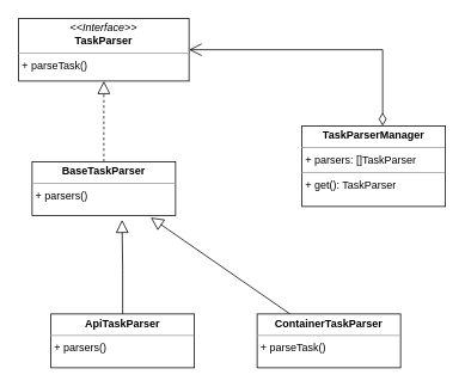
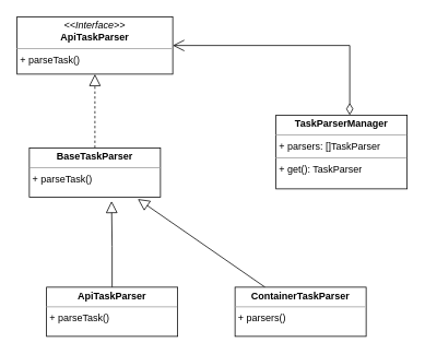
- <mxCell id="2" value="&lt;p style=&quot;margin:0px;margin-top:4px;text-align:center;&quot;&gt;&lt;i&gt;&amp;lt;&amp;lt;Interface&amp;gt;&amp;gt;&lt;/i&gt;&lt;br&gt;&lt;b&gt;TaskParser&lt;/b&gt;&lt;/p&gt;&lt;hr size=&quot;1&quot;&gt;&lt;p style=&quot;margin:0px;margin-left:4px;&quot;&gt;+ parseTask()&lt;br&gt;&lt;/p&gt;&lt;p style=&quot;margin:0px;margin-left:4px;&quot;&gt;&lt;br&gt;&lt;/p&gt;" style="verticalAlign=top;align=left;overflow=fill;fontSize=12;fontFamily=Helvetica;html=1;whiteSpace=wrap;" vertex="1" parent="1"><mxGeometry x="20" y="20" width="190" height="70" as="geometry" /></mxCell>
+ <mxCell id="2" value="&lt;p style=&quot;margin:0px;margin-top:4px;text-align:center;&quot;&gt;&lt;i&gt;&amp;lt;&amp;lt;Interface&amp;gt;&amp;gt;&lt;/i&gt;&lt;br&gt;&lt;b&gt;ApiTaskParser&lt;/b&gt;&lt;/p&gt;&lt;hr size=&quot;1&quot;&gt;&lt;p style=&quot;margin:0px;margin-left:4px;&quot;&gt;+ parseTask()&lt;br&gt;&lt;/p&gt;&lt;p style=&quot;margin:0px;margin-left:4px;&quot;&gt;&lt;br&gt;&lt;/p&gt;" style="verticalAlign=top;align=left;overflow=fill;fontSize=12;fontFamily=Helvetica;html=1;whiteSpace=wrap;" vertex="1" parent="1"><mxGeometry x="20" y="20" width="190" height="70" as="geometry" /></mxCell>
- <mxCell id="6" value="&lt;p style=&quot;margin:0px;margin-top:4px;text-align:center;&quot;&gt;&lt;b&gt;BaseTaskParser&lt;/b&gt;&lt;/p&gt;&lt;hr size=&quot;1&quot;&gt;&lt;p style=&quot;margin:0px;margin-left:4px;&quot;&gt;+ parsers()&lt;/p&gt;" style="verticalAlign=top;align=left;overflow=fill;fontSize=12;fontFamily=Helvetica;html=1;whiteSpace=wrap;" vertex="1" parent="1"><mxGeometry x="35" y="180" width="160" height="60" as="geometry" /></mxCell>
+ <mxCell id="6" value="&lt;p style=&quot;margin:0px;margin-top:4px;text-align:center;&quot;&gt;&lt;b&gt;BaseTaskParser&lt;/b&gt;&lt;/p&gt;&lt;hr size=&quot;1&quot;&gt;&lt;p style=&quot;margin:0px;margin-left:4px;&quot;&gt;+ parseTask()&lt;/p&gt;" style="verticalAlign=top;align=left;overflow=fill;fontSize=12;fontFamily=Helvetica;html=1;whiteSpace=wrap;" vertex="1" parent="1"><mxGeometry x="35" y="180" width="160" height="60" as="geometry" /></mxCell>
- <mxCell id="8" value="&lt;p style=&quot;margin:0px;margin-top:4px;text-align:center;&quot;&gt;&lt;b&gt;ApiTaskParser&lt;/b&gt;&lt;/p&gt;&lt;hr size=&quot;1&quot;&gt;&lt;p style=&quot;margin:0px;margin-left:4px;&quot;&gt;+ parsers()&lt;/p&gt;" style="verticalAlign=top;align=left;overflow=fill;fontSize=12;fontFamily=Helvetica;html=1;whiteSpace=wrap;" vertex="1" parent="1"><mxGeometry x="56" y="350" width="160" height="60" as="geometry" /></mxCell>
+ <mxCell id="8" value="&lt;p style=&quot;margin:0px;margin-top:4px;text-align:center;&quot;&gt;&lt;b&gt;ApiTaskParser&lt;/b&gt;&lt;/p&gt;&lt;hr size=&quot;1&quot;&gt;&lt;p style=&quot;margin:0px;margin-left:4px;&quot;&gt;+ parseTask()&lt;/p&gt;" style="verticalAlign=top;align=left;overflow=fill;fontSize=12;fontFamily=Helvetica;html=1;whiteSpace=wrap;" vertex="1" parent="1"><mxGeometry x="56" y="350" width="160" height="60" as="geometry" /></mxCell>
- <mxCell id="10" value="&lt;p style=&quot;margin:0px;margin-top:4px;text-align:center;&quot;&gt;&lt;b&gt;ContainerTaskParser&lt;/b&gt;&lt;/p&gt;&lt;hr size=&quot;1&quot;&gt;&lt;p style=&quot;margin:0px;margin-left:4px;&quot;&gt;+ parseTask()&lt;/p&gt;" style="verticalAlign=top;align=left;overflow=fill;fontSize=12;fontFamily=Helvetica;html=1;whiteSpace=wrap;" vertex="1" parent="1"><mxGeometry x="286" y="350" width="160" height="60" as="geometry" /></mxCell>
+ <mxCell id="10" value="&lt;p style=&quot;margin:0px;margin-top:4px;text-align:center;&quot;&gt;&lt;b&gt;ContainerTaskParser&lt;/b&gt;&lt;/p&gt;&lt;hr size=&quot;1&quot;&gt;&lt;p style=&quot;margin:0px;margin-left:4px;&quot;&gt;+ parsers()&lt;/p&gt;" style="verticalAlign=top;align=left;overflow=fill;fontSize=12;fontFamily=Helvetica;html=1;whiteSpace=wrap;" vertex="1" parent="1"><mxGeometry x="286" y="350" width="160" height="60" as="geometry" /></mxCell>
